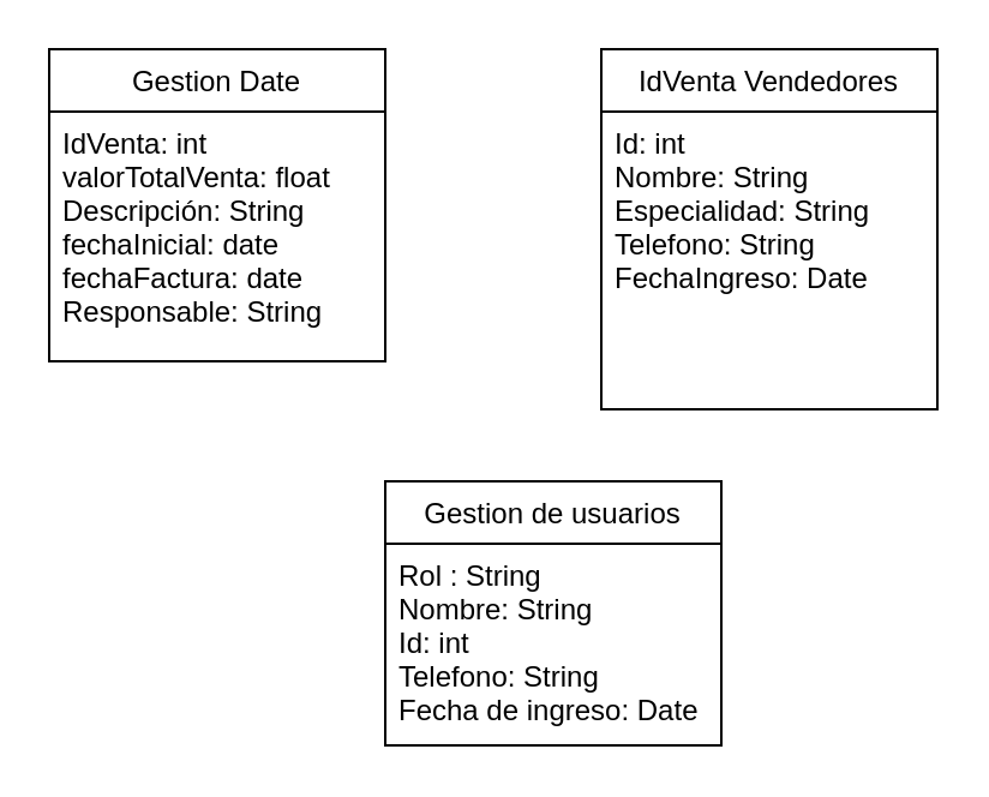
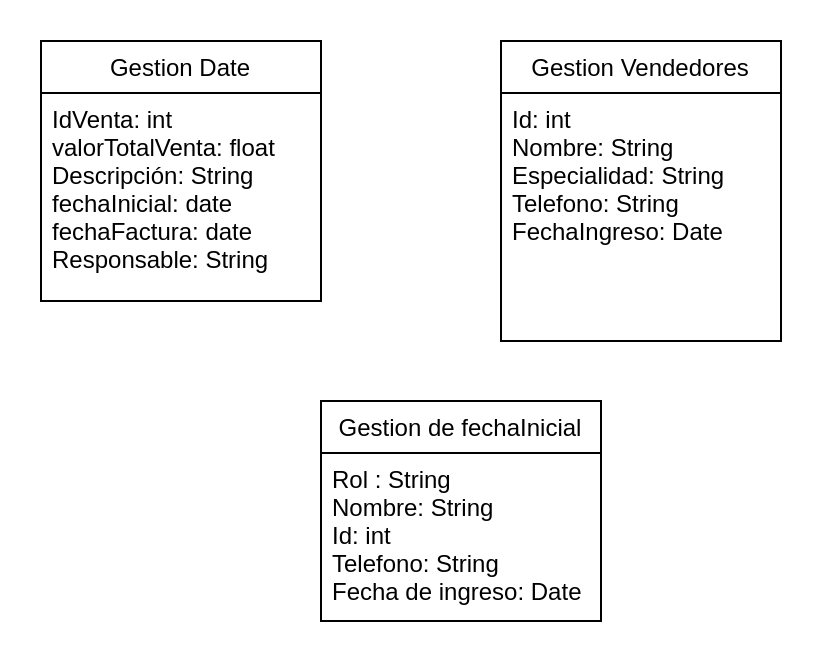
- <mxCell id="4" value="IdVenta Vendedores" style="swimlane;fontStyle=0;childLayout=stackLayout;horizontal=1;startSize=26;fillColor=none;horizontalStack=0;resizeParent=1;resizeParentMax=0;resizeLast=0;collapsible=1;marginBottom=0;" vertex="1" parent="1"><mxGeometry x="250" y="20" width="140" height="150" as="geometry" /></mxCell>
+ <mxCell id="4" value="Gestion Vendedores" style="swimlane;fontStyle=0;childLayout=stackLayout;horizontal=1;startSize=26;fillColor=none;horizontalStack=0;resizeParent=1;resizeParentMax=0;resizeLast=0;collapsible=1;marginBottom=0;" vertex="1" parent="1"><mxGeometry x="250" y="20" width="140" height="150" as="geometry" /></mxCell>
- <mxCell id="6" value="Gestion de usuarios" style="swimlane;fontStyle=0;childLayout=stackLayout;horizontal=1;startSize=26;fillColor=none;horizontalStack=0;resizeParent=1;resizeParentMax=0;resizeLast=0;collapsible=1;marginBottom=0;" vertex="1" parent="1"><mxGeometry x="160" y="200" width="140" height="110" as="geometry" /></mxCell>
+ <mxCell id="6" value="Gestion de fechaInicial" style="swimlane;fontStyle=0;childLayout=stackLayout;horizontal=1;startSize=26;fillColor=none;horizontalStack=0;resizeParent=1;resizeParentMax=0;resizeLast=0;collapsible=1;marginBottom=0;" vertex="1" parent="1"><mxGeometry x="160" y="200" width="140" height="110" as="geometry" /></mxCell>
